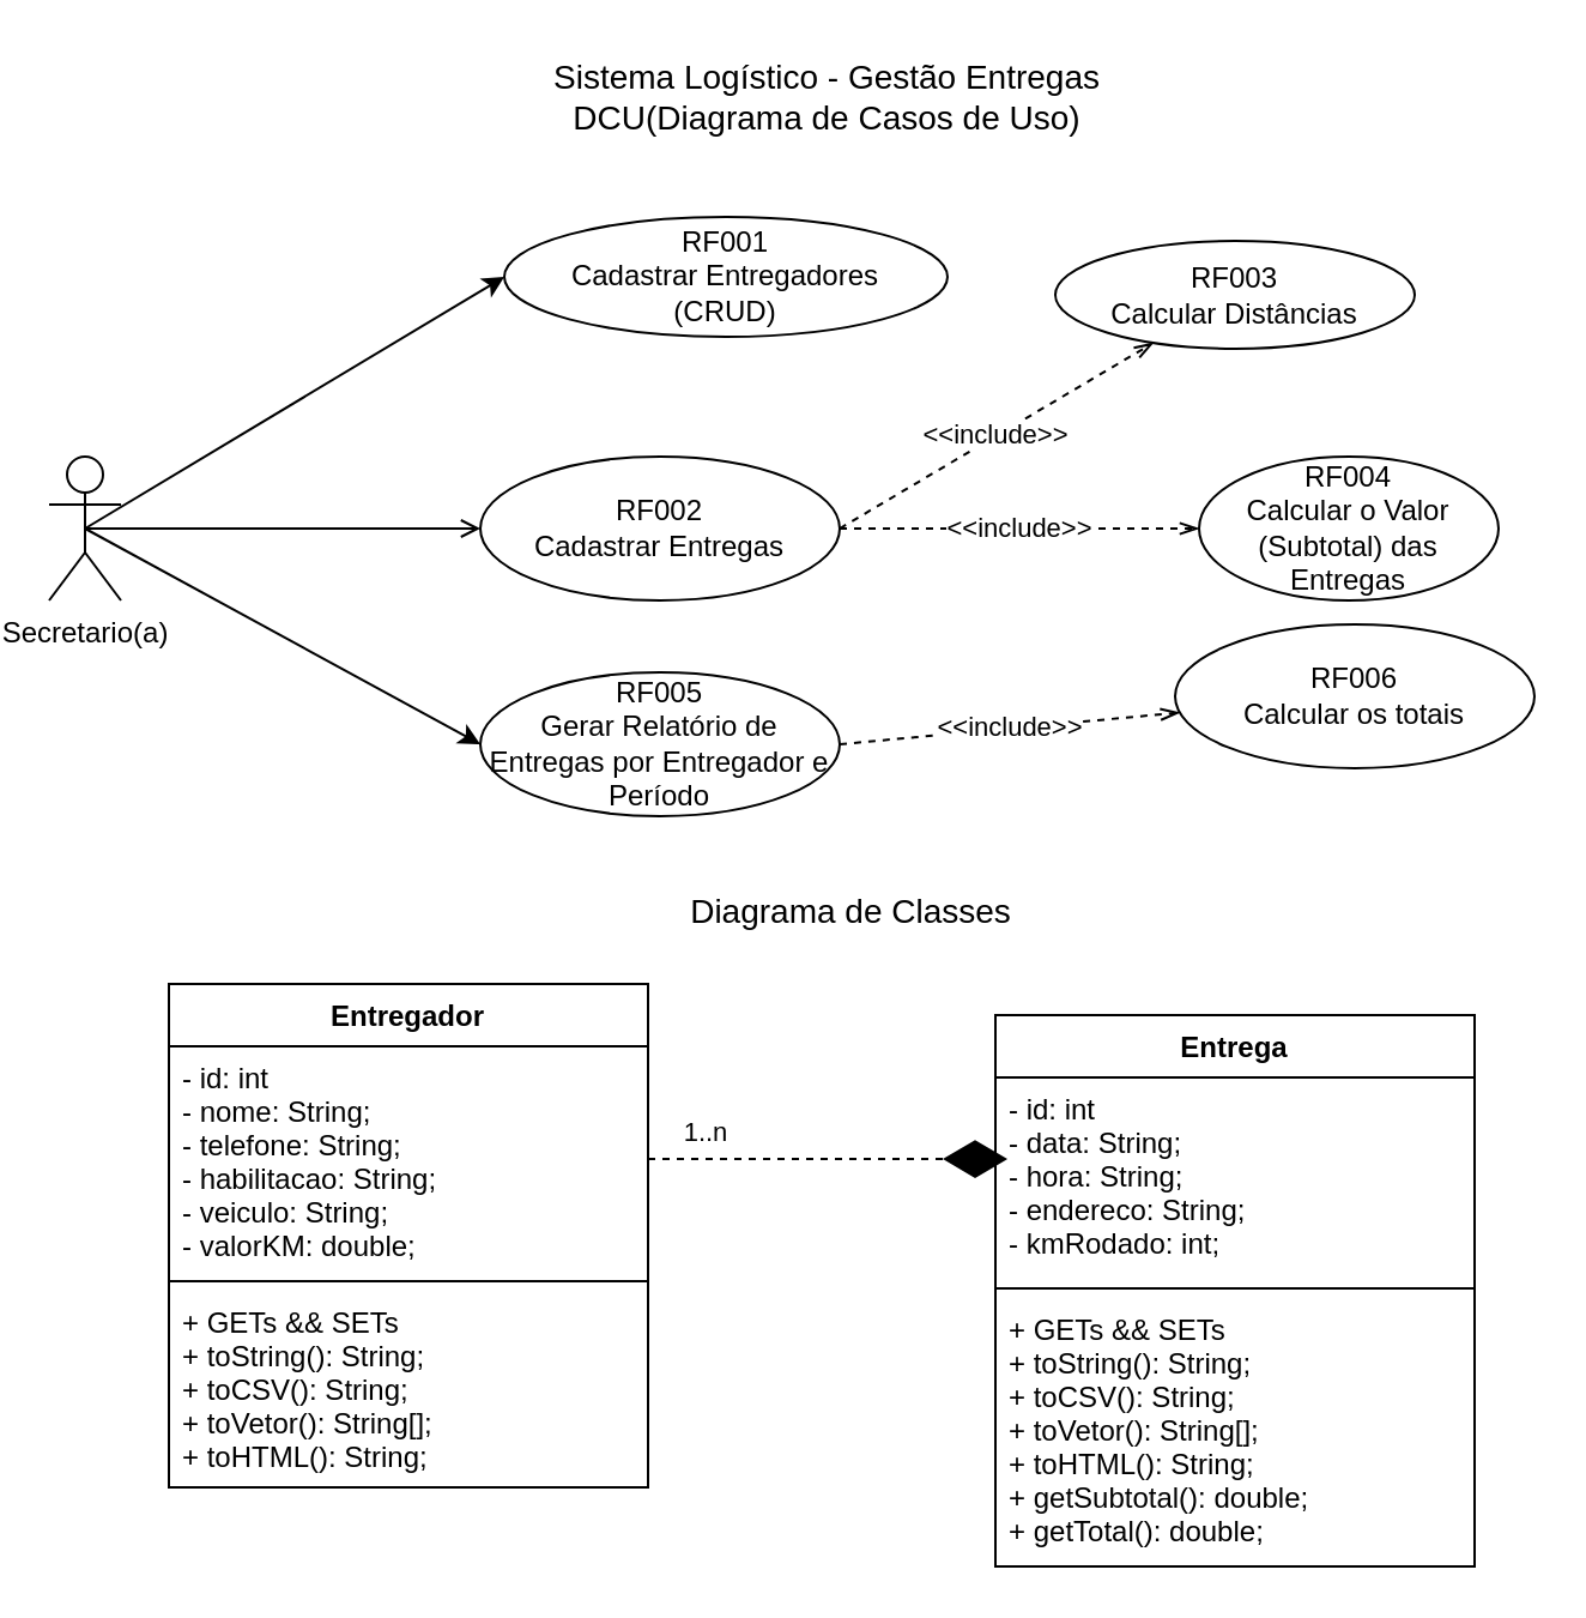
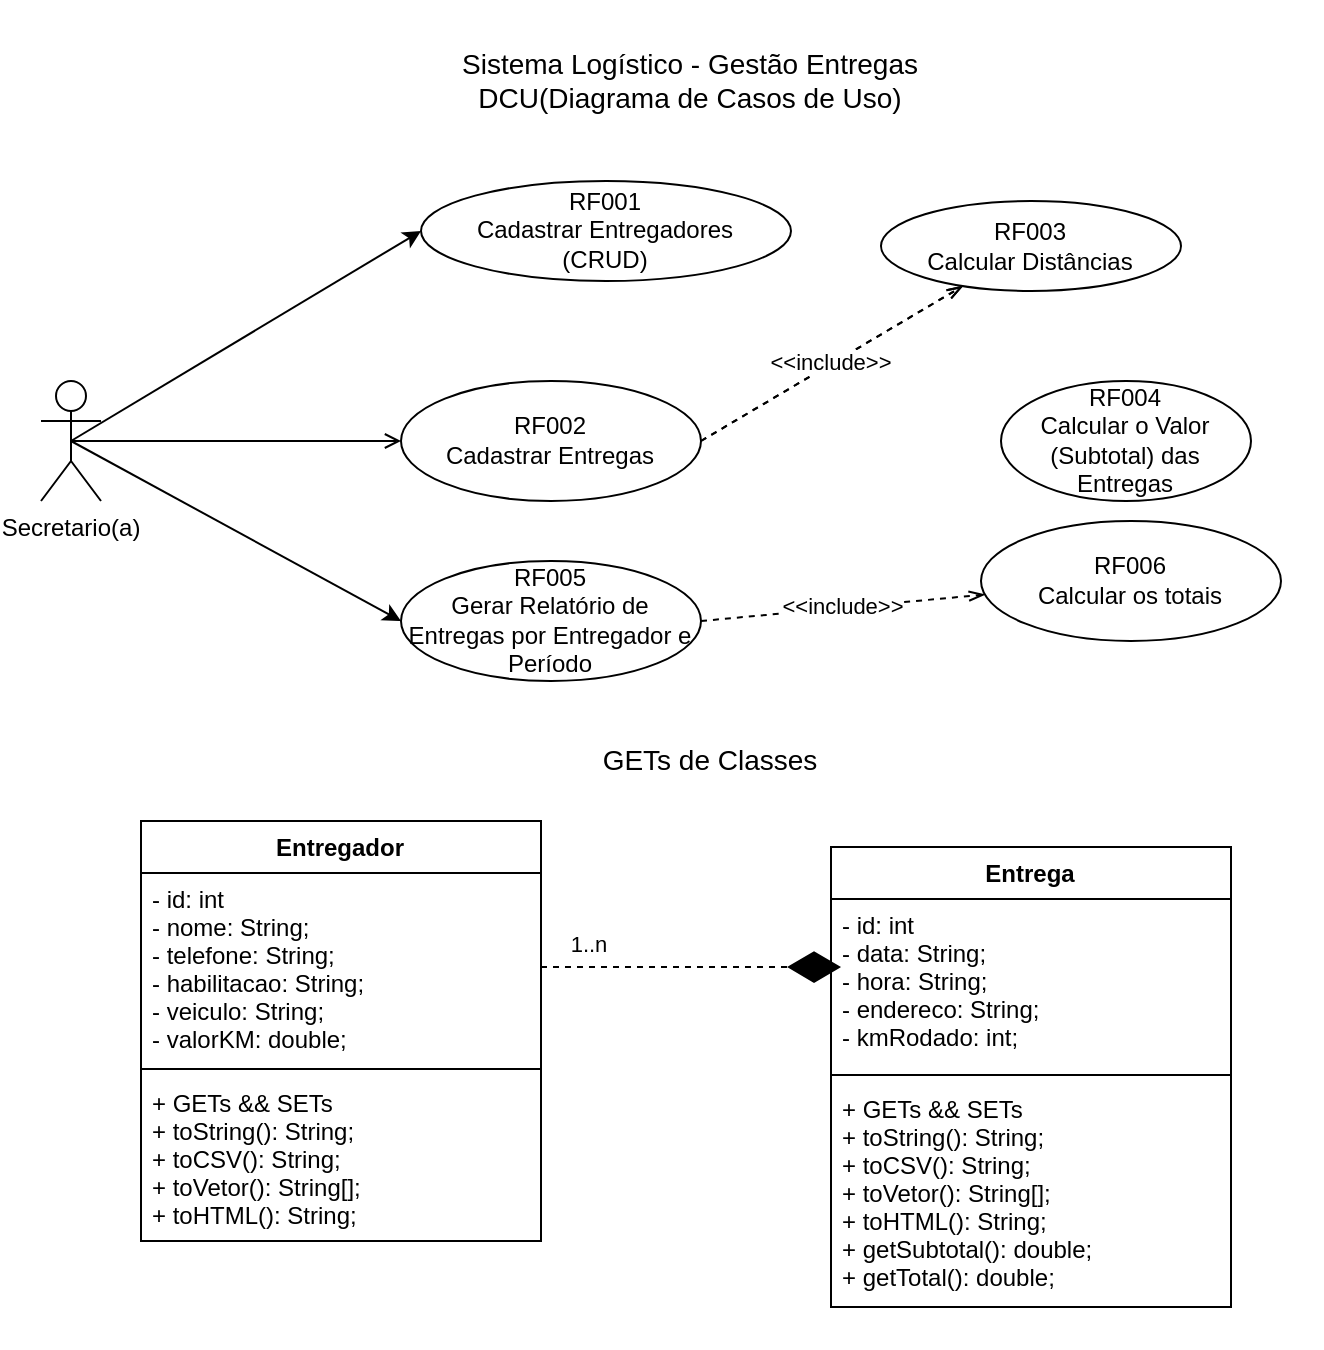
- <mxCell id="8" value="&amp;lt;&amp;lt;include&amp;gt;&amp;gt;" style="edgeStyle=none;rounded=0;orthogonalLoop=1;jettySize=auto;html=1;exitX=1;exitY=0.5;exitDx=0;exitDy=0;entryX=0;entryY=0.5;entryDx=0;entryDy=0;dashed=1;endArrow=openThin;endFill=0;" edge="1" parent="1" source="9" target="11"><mxGeometry relative="1" as="geometry" /></mxCell>
+ <mxCell id="8" value="&amp;lt;&amp;lt;include&amp;gt;&amp;gt;" style="edgeStyle=none;rounded=0;orthogonalLoop=1;jettySize=auto;html=1;exitX=1;exitY=0.5;exitDx=0;exitDy=0;dashed=1;endArrow=openThin;endFill=0;" edge="1" parent="1" source="9" target="10"><mxGeometry relative="1" as="geometry" /></mxCell>
- <mxCell id="16" value="Diagrama de Classes" style="text;html=1;strokeColor=none;fillColor=none;align=center;verticalAlign=middle;whiteSpace=wrap;rounded=0;fontSize=14;" vertex="1" parent="1"><mxGeometry x="200" y="360" width="310" height="40" as="geometry" /></mxCell>
+ <mxCell id="16" value="GETs de Classes" style="text;html=1;strokeColor=none;fillColor=none;align=center;verticalAlign=middle;whiteSpace=wrap;rounded=0;fontSize=14;" vertex="1" parent="1"><mxGeometry x="200" y="360" width="310" height="40" as="geometry" /></mxCell>
